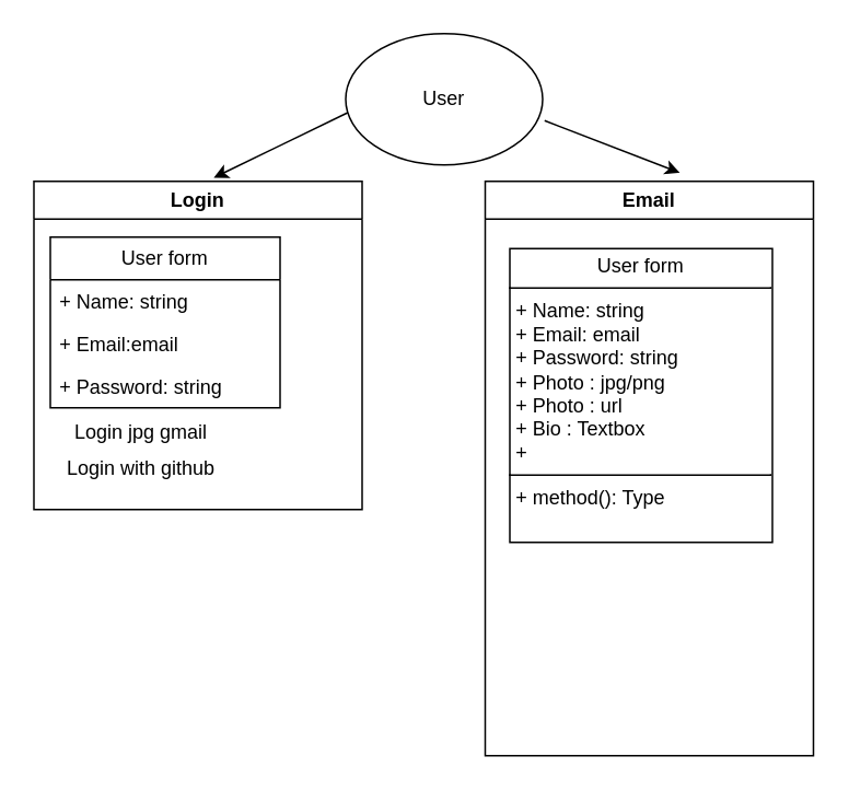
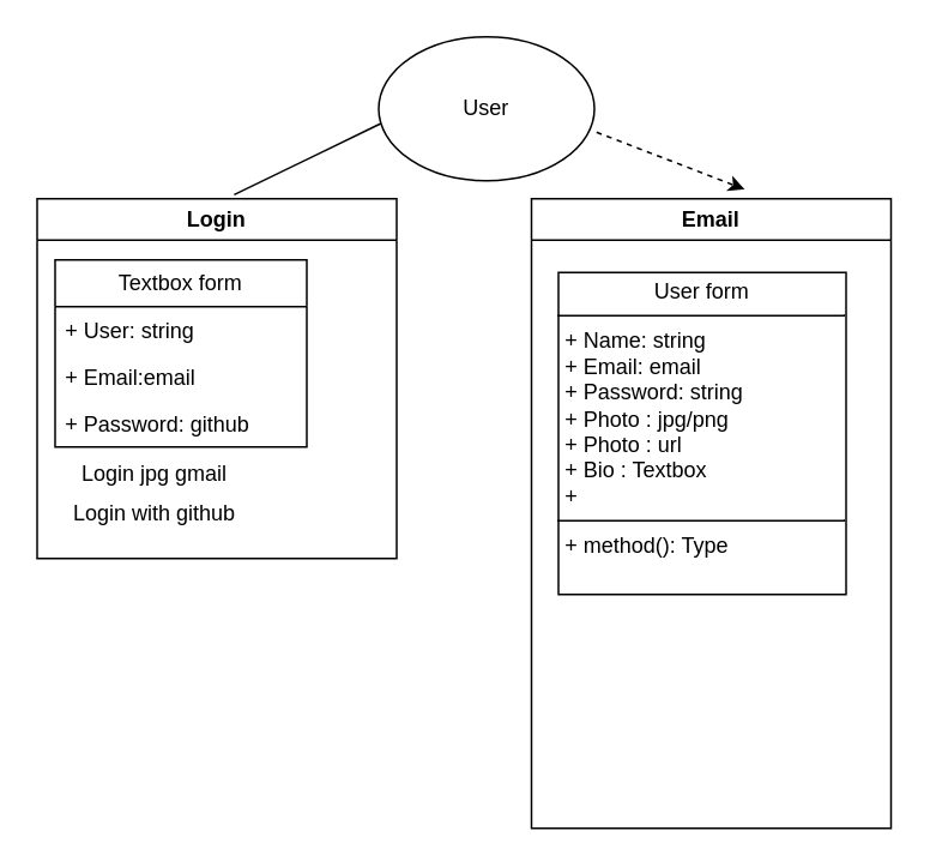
- <mxCell id="13" value="" style="endArrow=classic;html=1;rounded=0;exitX=1.01;exitY=0.663;exitDx=0;exitDy=0;exitPerimeter=0;entryX=0.593;entryY=-0.015;entryDx=0;entryDy=0;entryPerimeter=0;" edge="1" parent="1" source="2" target="10"><mxGeometry width="50" height="50" relative="1" as="geometry"><mxPoint x="631.4" y="38" as="sourcePoint" /><mxPoint x="550.4" y="108" as="targetPoint" /></mxGeometry></mxCell>
+ <mxCell id="13" value="" style="endArrow=classic;html=1;rounded=0;exitX=1.01;exitY=0.663;exitDx=0;exitDy=0;exitPerimeter=0;entryX=0.593;entryY=-0.015;entryDx=0;entryDy=0;entryPerimeter=0;dashed=1;" edge="1" parent="1" source="2" target="10"><mxGeometry width="50" height="50" relative="1" as="geometry"><mxPoint x="631.4" y="38" as="sourcePoint" /><mxPoint x="550.4" y="108" as="targetPoint" /></mxGeometry></mxCell>
- <mxCell id="12" value="" style="endArrow=classic;html=1;rounded=0;exitX=0.01;exitY=0.602;exitDx=0;exitDy=0;exitPerimeter=0;entryX=0.548;entryY=-0.011;entryDx=0;entryDy=0;entryPerimeter=0;" edge="1" parent="1" source="2" target="3"><mxGeometry width="50" height="50" relative="1" as="geometry"><mxPoint x="270" y="340" as="sourcePoint" /><mxPoint x="320" y="290" as="targetPoint" /></mxGeometry></mxCell>
+ <mxCell id="12" value="" style="endArrow=none;html=1;rounded=0;exitX=0.01;exitY=0.602;exitDx=0;exitDy=0;exitPerimeter=0;entryX=0.548;entryY=-0.011;entryDx=0;entryDy=0;entryPerimeter=0;" edge="1" parent="1" source="2" target="3"><mxGeometry width="50" height="50" relative="1" as="geometry"><mxPoint x="270" y="340" as="sourcePoint" /><mxPoint x="320" y="290" as="targetPoint" /></mxGeometry></mxCell>
- <mxCell id="4" value="User form" style="swimlane;fontStyle=0;childLayout=stackLayout;horizontal=1;startSize=26;fillColor=none;horizontalStack=0;resizeParent=1;resizeParentMax=0;resizeLast=0;collapsible=1;marginBottom=0;whiteSpace=wrap;html=1;" vertex="1" parent="3"><mxGeometry x="10" y="34" width="140" height="104" as="geometry" /></mxCell>
+ <mxCell id="4" value="Textbox form" style="swimlane;fontStyle=0;childLayout=stackLayout;horizontal=1;startSize=26;fillColor=none;horizontalStack=0;resizeParent=1;resizeParentMax=0;resizeLast=0;collapsible=1;marginBottom=0;whiteSpace=wrap;html=1;" vertex="1" parent="3"><mxGeometry x="10" y="34" width="140" height="104" as="geometry" /></mxCell>
- <mxCell id="5" value="+ Name: string" style="text;strokeColor=none;fillColor=none;align=left;verticalAlign=top;spacingLeft=4;spacingRight=4;overflow=hidden;rotatable=0;points=[[0,0.5],[1,0.5]];portConstraint=eastwest;whiteSpace=wrap;html=1;" vertex="1" parent="4"><mxGeometry y="26" width="140" height="26" as="geometry" /></mxCell>
+ <mxCell id="5" value="+ User: string" style="text;strokeColor=none;fillColor=none;align=left;verticalAlign=top;spacingLeft=4;spacingRight=4;overflow=hidden;rotatable=0;points=[[0,0.5],[1,0.5]];portConstraint=eastwest;whiteSpace=wrap;html=1;" vertex="1" parent="4"><mxGeometry y="26" width="140" height="26" as="geometry" /></mxCell>
- <mxCell id="7" value="+ Password: string&lt;div&gt;&lt;br&gt;&lt;/div&gt;" style="text;strokeColor=none;fillColor=none;align=left;verticalAlign=top;spacingLeft=4;spacingRight=4;overflow=hidden;rotatable=0;points=[[0,0.5],[1,0.5]];portConstraint=eastwest;whiteSpace=wrap;html=1;" vertex="1" parent="4"><mxGeometry y="78" width="140" height="26" as="geometry" /></mxCell>
+ <mxCell id="7" value="+ Password: github&lt;div&gt;&lt;br&gt;&lt;/div&gt;" style="text;strokeColor=none;fillColor=none;align=left;verticalAlign=top;spacingLeft=4;spacingRight=4;overflow=hidden;rotatable=0;points=[[0,0.5],[1,0.5]];portConstraint=eastwest;whiteSpace=wrap;html=1;" vertex="1" parent="4"><mxGeometry y="78" width="140" height="26" as="geometry" /></mxCell>
